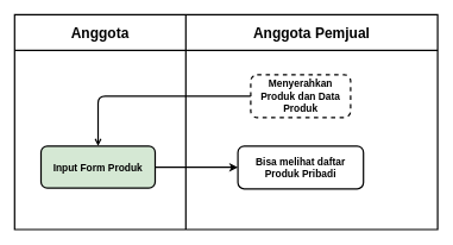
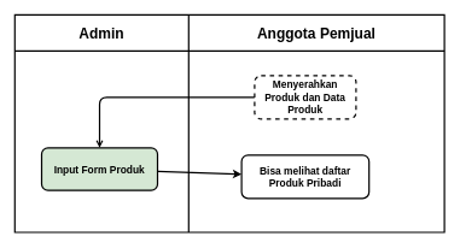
- <mxCell id="4" value="Anggota" style="shape=partialRectangle;html=1;whiteSpace=wrap;connectable=0;strokeColor=inherit;overflow=hidden;fillColor=none;top=0;left=0;bottom=0;right=0;pointerEvents=1;fontSize=20;fontStyle=1" parent="3" vertex="1"><mxGeometry width="240" height="50" as="geometry"><mxRectangle width="240" height="50" as="alternateBounds" /></mxGeometry></mxCell>
+ <mxCell id="4" value="Admin" style="shape=partialRectangle;html=1;whiteSpace=wrap;connectable=0;strokeColor=inherit;overflow=hidden;fillColor=none;top=0;left=0;bottom=0;right=0;pointerEvents=1;fontSize=20;fontStyle=1" parent="3" vertex="1"><mxGeometry width="240" height="50" as="geometry"><mxRectangle width="240" height="50" as="alternateBounds" /></mxGeometry></mxCell>
- <mxCell id="13" value="Bisa melihat daftar Produk Pribadi" style="rounded=1;whiteSpace=wrap;html=1;fontStyle=1;fontSize=14;strokeWidth=2;" parent="1" vertex="1"><mxGeometry x="333" y="204" width="176" height="60" as="geometry" /></mxCell>
+ <mxCell id="13" value="Bisa melihat daftar Produk Pribadi" style="rounded=1;whiteSpace=wrap;html=1;fontStyle=1;fontSize=14;strokeWidth=2;" parent="1" vertex="1"><mxGeometry x="333" y="214" width="176" height="60" as="geometry" /></mxCell>
